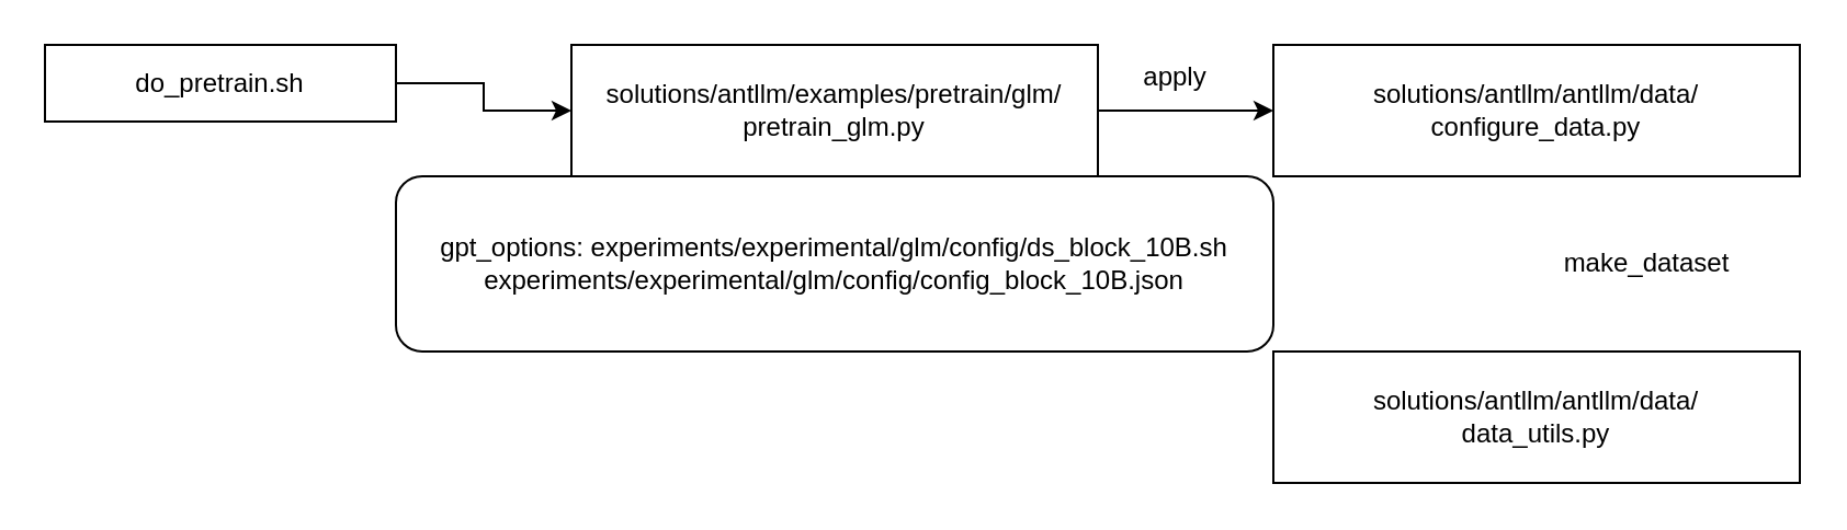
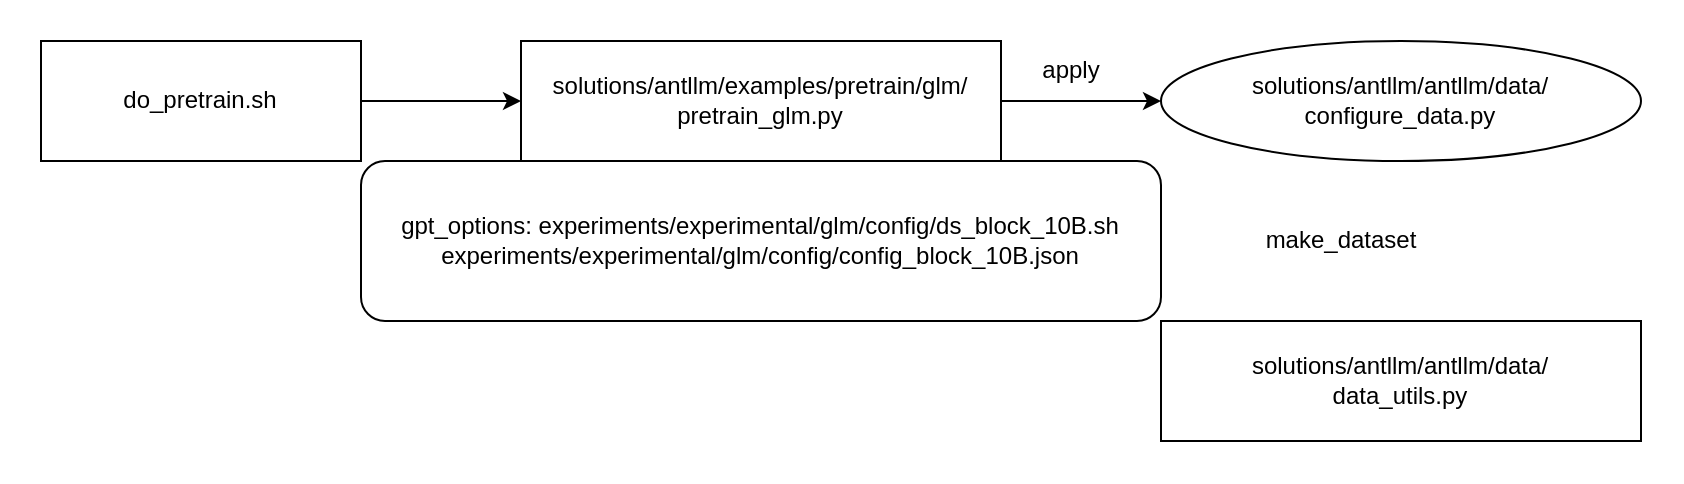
- <mxCell id="3" value="do_pretrain.sh" style="rounded=0;whiteSpace=wrap;html=1;" vertex="1" parent="1"><mxGeometry x="20" y="20" width="160" height="35" as="geometry" /></mxCell>
+ <mxCell id="3" value="do_pretrain.sh" style="rounded=0;whiteSpace=wrap;html=1;" vertex="1" parent="1"><mxGeometry x="20" y="20" width="160" height="60" as="geometry" /></mxCell>
- <mxCell id="9" value="solutions/antllm/antllm/data/&lt;br&gt;configure_data.py" style="rounded=0;whiteSpace=wrap;html=1;" vertex="1" parent="1"><mxGeometry x="580" y="20" width="240" height="60" as="geometry" /></mxCell>
+ <mxCell id="9" value="solutions/antllm/antllm/data/&lt;br&gt;configure_data.py" style="ellipse;whiteSpace=wrap;html=1;" vertex="1" parent="1"><mxGeometry x="580" y="20" width="240" height="60" as="geometry" /></mxCell>
- <mxCell id="11" value="make_dataset" style="text;html=1;align=center;verticalAlign=middle;resizable=0;points=[];autosize=1;strokeColor=none;fillColor=none;" vertex="1" parent="1"><mxGeometry x="700" y="105" width="100" height="30" as="geometry" /></mxCell>
+ <mxCell id="11" value="make_dataset" style="text;html=1;align=center;verticalAlign=middle;resizable=0;points=[];autosize=1;strokeColor=none;fillColor=none;" vertex="1" parent="1"><mxGeometry x="620" y="105" width="100" height="30" as="geometry" /></mxCell>
